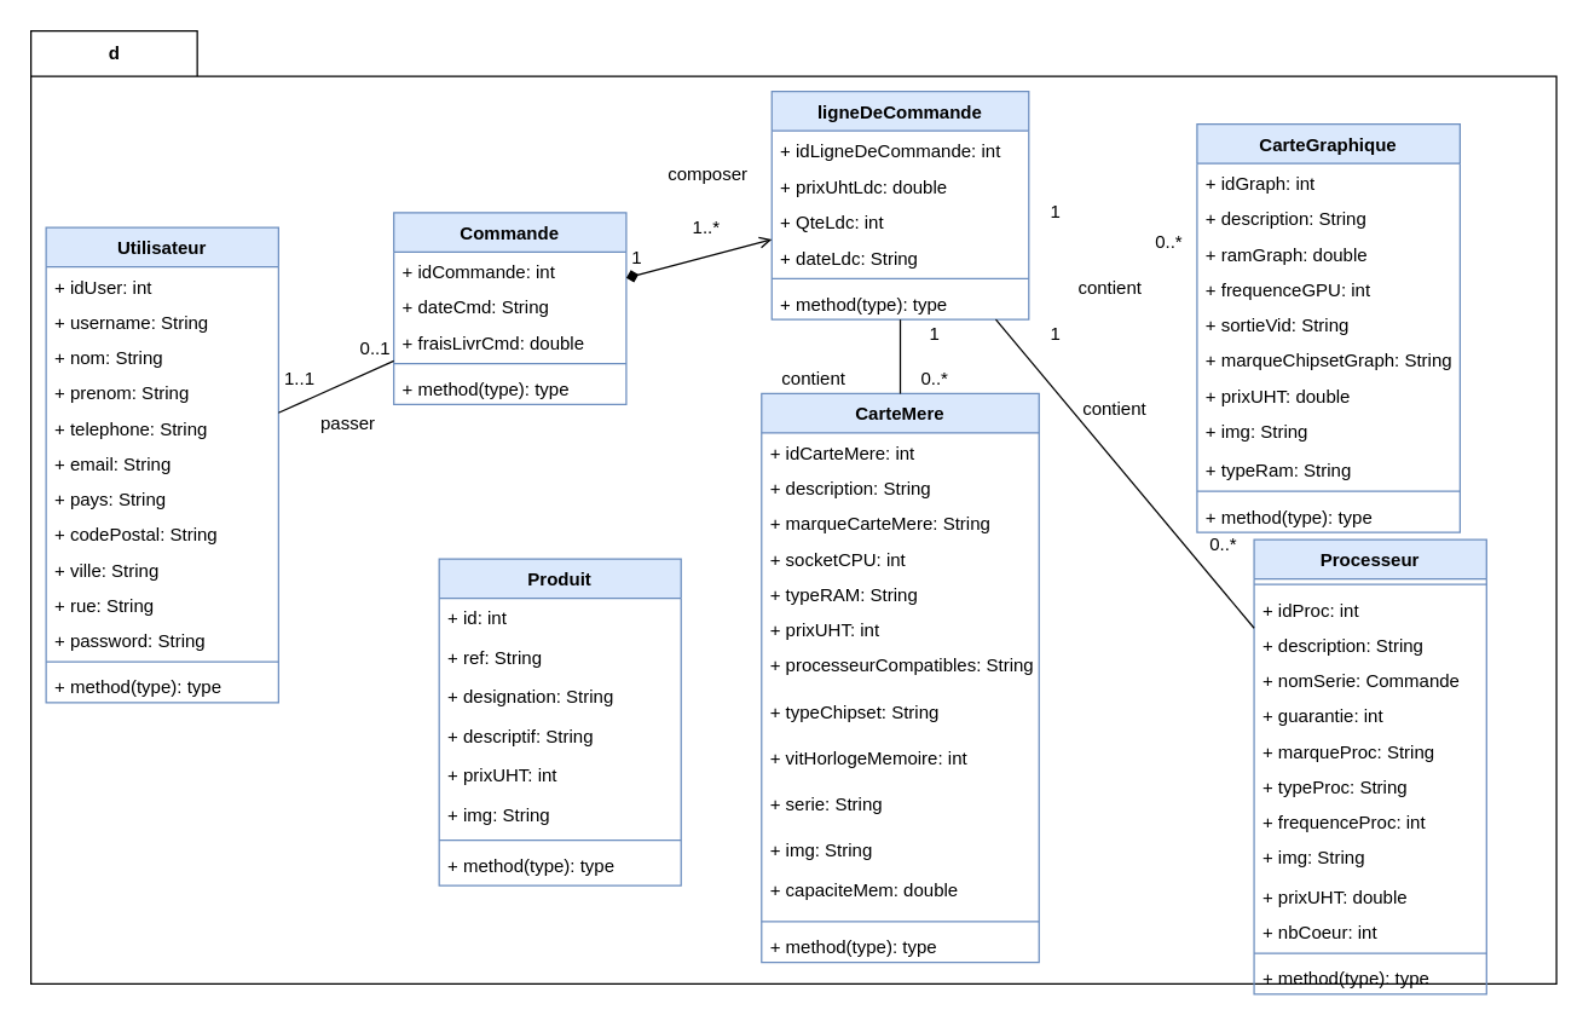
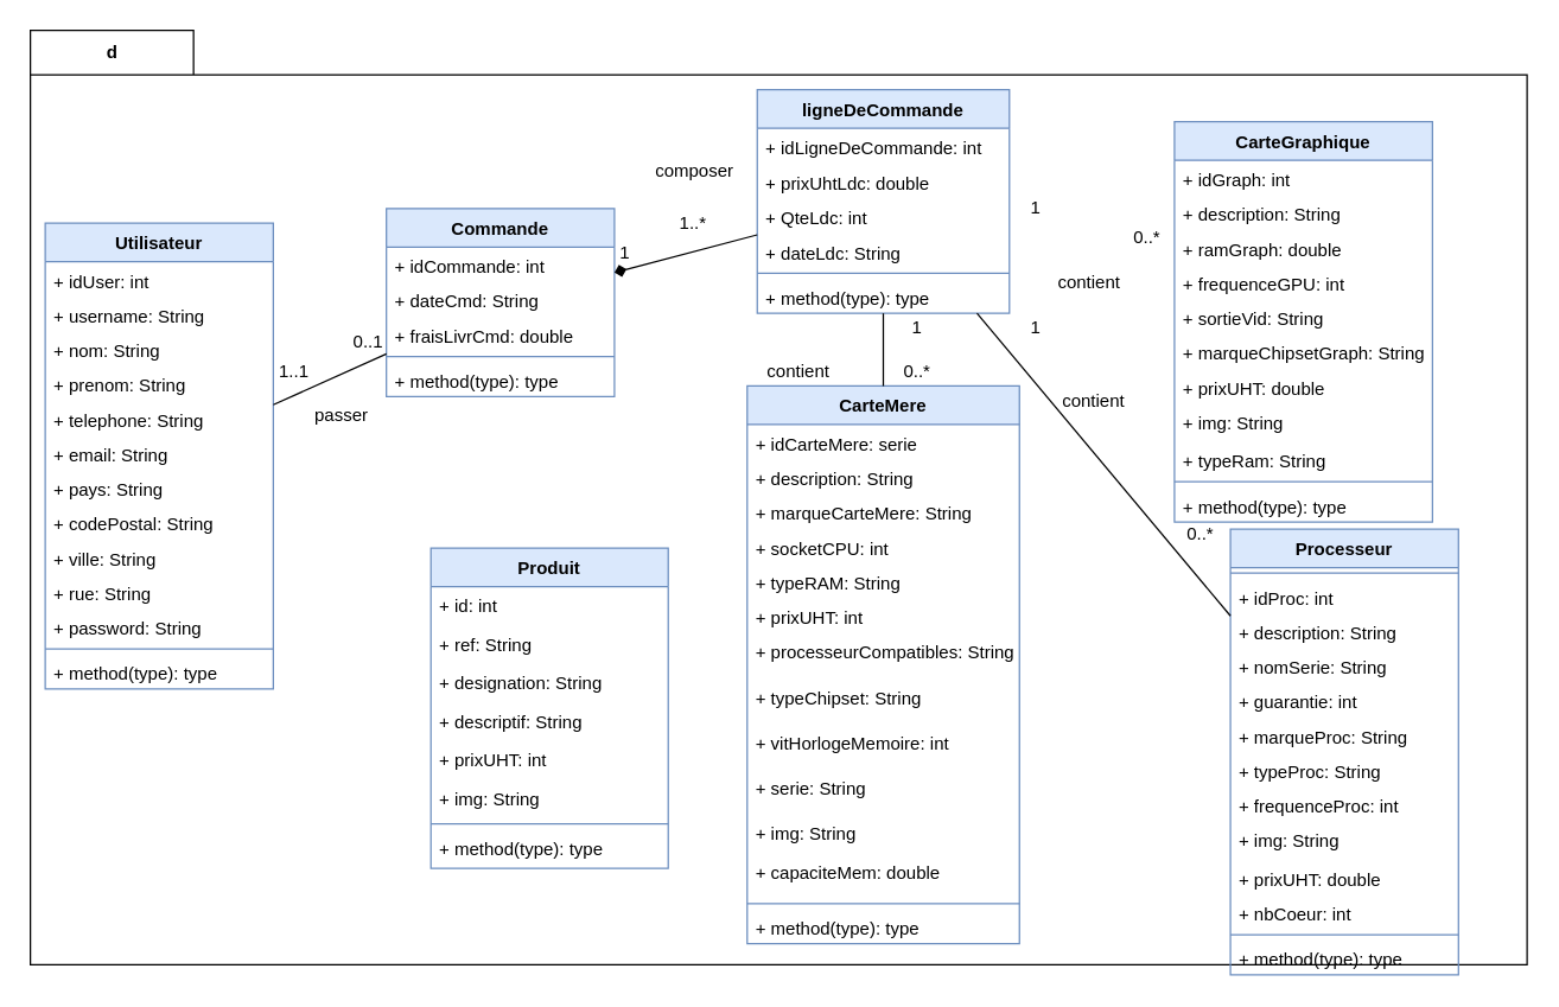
- <mxCell id="75" value="" style="endArrow=open;html=1;rounded=0;startArrow=diamond;startFill=1;" parent="2" source="18" target="24" edge="1"><mxGeometry width="50" height="50" relative="1" as="geometry"><mxPoint x="479" y="390" as="sourcePoint" /><mxPoint x="529" y="340" as="targetPoint" /></mxGeometry></mxCell>
+ <mxCell id="75" value="" style="endArrow=none;html=1;rounded=0;startArrow=diamond;startFill=1;" parent="2" source="18" target="24" edge="1"><mxGeometry width="50" height="50" relative="1" as="geometry"><mxPoint x="479" y="390" as="sourcePoint" /><mxPoint x="529" y="340" as="targetPoint" /></mxGeometry></mxCell>
- <mxCell id="58" value="+ idCarteMere: int" style="text;strokeColor=none;fillColor=none;align=left;verticalAlign=top;spacingLeft=4;spacingRight=4;overflow=hidden;rotatable=0;points=[[0,0.5],[1,0.5]];portConstraint=eastwest;" parent="57" vertex="1"><mxGeometry y="26" width="183.542" height="23.4" as="geometry" /></mxCell>
+ <mxCell id="58" value="+ idCarteMere: serie" style="text;strokeColor=none;fillColor=none;align=left;verticalAlign=top;spacingLeft=4;spacingRight=4;overflow=hidden;rotatable=0;points=[[0,0.5],[1,0.5]];portConstraint=eastwest;" parent="57" vertex="1"><mxGeometry y="26" width="183.542" height="23.4" as="geometry" /></mxCell>
- <mxCell id="35" value="+ nomSerie: Commande" style="text;strokeColor=none;fillColor=none;align=left;verticalAlign=top;spacingLeft=4;spacingRight=4;overflow=hidden;rotatable=0;points=[[0,0.5],[1,0.5]];portConstraint=eastwest;" parent="31" vertex="1"><mxGeometry y="80.0" width="153.752" height="23.4" as="geometry" /></mxCell>
+ <mxCell id="35" value="+ nomSerie: String" style="text;strokeColor=none;fillColor=none;align=left;verticalAlign=top;spacingLeft=4;spacingRight=4;overflow=hidden;rotatable=0;points=[[0,0.5],[1,0.5]];portConstraint=eastwest;" parent="31" vertex="1"><mxGeometry y="80.0" width="153.752" height="23.4" as="geometry" /></mxCell>
